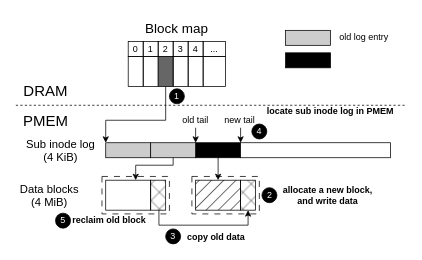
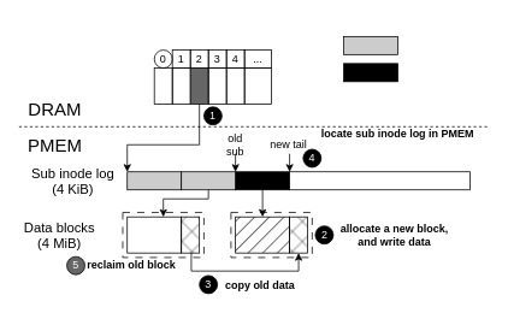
- <mxCell id="24" value="&lt;font style=&quot;font-size: 18px;&quot;&gt;Block map&lt;/font&gt;" style="rounded=0;whiteSpace=wrap;html=1;fillColor=none;strokeColor=none;" parent="1" vertex="1"><mxGeometry x="170" width="130" height="35" as="geometry" y="20" /></mxCell>
- <mxCell id="57" value="&lt;font style=&quot;font-size: 12px;&quot;&gt;old log entry&lt;/font&gt;" style="rounded=0;whiteSpace=wrap;html=1;fillColor=none;strokeColor=none;" vertex="1" parent="1"><mxGeometry x="450" y="40" width="70" height="20" as="geometry" /></mxCell>
- <mxCell id="5" value="0" style="rounded=0;whiteSpace=wrap;html=1;fillColor=none;" parent="1" vertex="1"><mxGeometry x="170" y="55" width="20" height="20" as="geometry" /></mxCell>
+ <mxCell id="5" value="0" style="ellipse;whiteSpace=wrap;html=1;fillColor=none;" parent="1" vertex="1"><mxGeometry x="170" y="55" width="20" height="20" as="geometry" /></mxCell>
- <mxCell id="21" value="&lt;font style=&quot;font-size: 12px;&quot;&gt;old tail&lt;/font&gt;" style="rounded=0;whiteSpace=wrap;html=1;fillColor=none;strokeColor=none;" parent="1" vertex="1"><mxGeometry x="240" y="150" width="40" height="20" as="geometry" /></mxCell>
+ <mxCell id="21" value="&lt;font style=&quot;font-size: 12px;&quot;&gt;old sub&lt;/font&gt;" style="rounded=0;whiteSpace=wrap;html=1;fillColor=none;strokeColor=none;" parent="1" vertex="1"><mxGeometry x="240" y="150" width="40" height="20" as="geometry" /></mxCell>
- <mxCell id="53" value="&lt;font color=&quot;#ffffff&quot;&gt;5&lt;/font&gt;" style="ellipse;whiteSpace=wrap;html=1;aspect=fixed;fillColor=#000000;" vertex="1" parent="1"><mxGeometry x="73" y="284" width="20" height="20" as="geometry" /></mxCell>
+ <mxCell id="53" value="&lt;font color=&quot;#ffffff&quot;&gt;5&lt;/font&gt;" style="ellipse;whiteSpace=wrap;html=1;aspect=fixed;fillColor=#666666;" vertex="1" parent="1"><mxGeometry x="73" y="284" width="20" height="20" as="geometry" /></mxCell>
